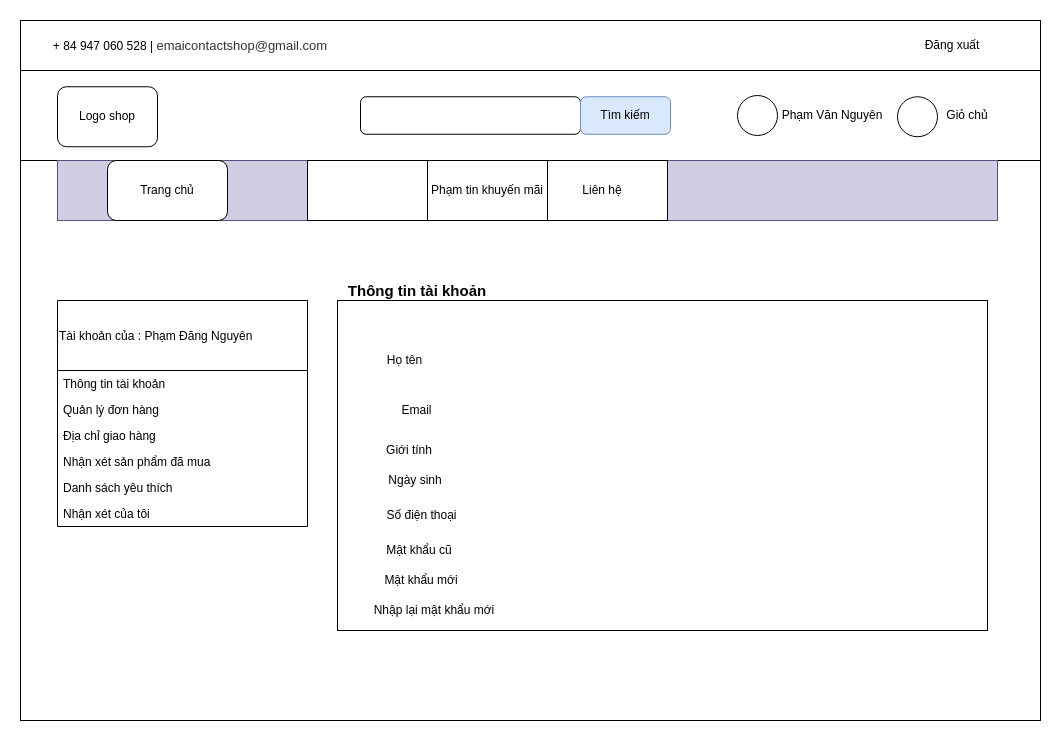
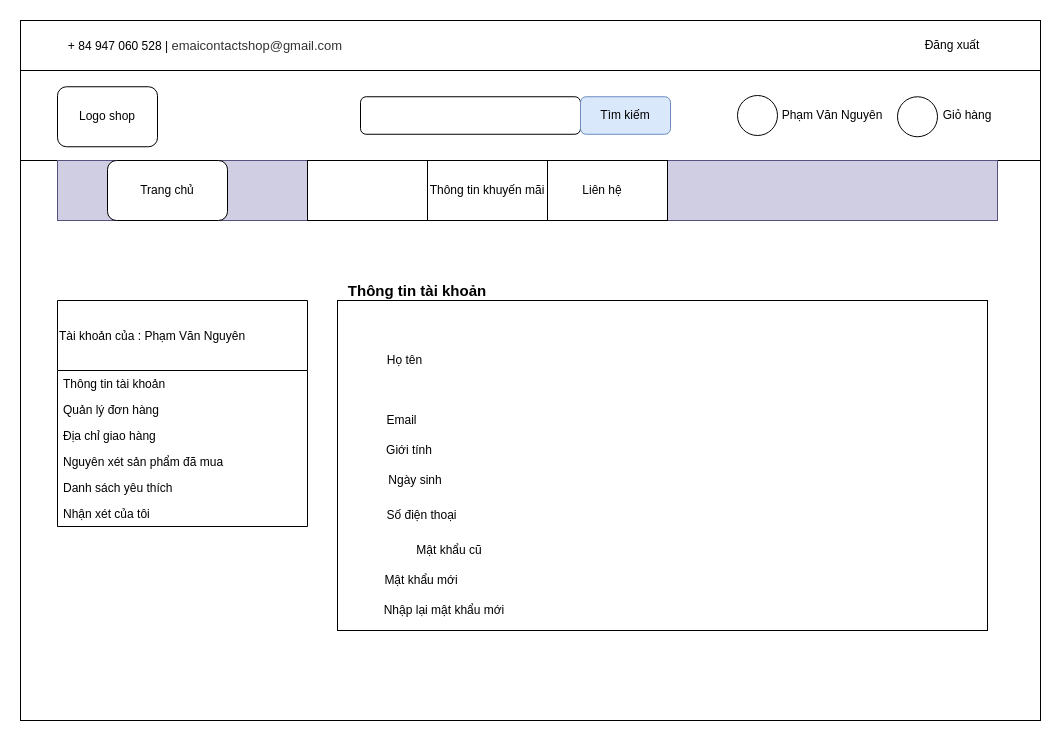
- <mxCell id="4" value="+ 84 947 060 528 |&amp;nbsp;&lt;span style=&quot;color: rgb(51 , 51 , 51) ; font-size: 13px ; background-color: rgb(255 , 255 , 255) ; font-family: &amp;#34;poppins&amp;#34; , sans-serif ; text-align: left&quot;&gt;emaicontactshop@gmail.com&lt;/span&gt;" style="text;html=1;strokeColor=none;fillColor=none;align=center;verticalAlign=middle;whiteSpace=wrap;rounded=0;" vertex="1" parent="1"><mxGeometry x="20" y="30" width="340" height="30" as="geometry" /></mxCell>
+ <mxCell id="4" value="+ 84 947 060 528 |&amp;nbsp;&lt;span style=&quot;color: rgb(51 , 51 , 51) ; font-size: 13px ; background-color: rgb(255 , 255 , 255) ; font-family: &amp;#34;poppins&amp;#34; , sans-serif ; text-align: left&quot;&gt;emaicontactshop@gmail.com&lt;/span&gt;" style="text;html=1;strokeColor=none;fillColor=none;align=center;verticalAlign=middle;whiteSpace=wrap;rounded=0;" vertex="1" parent="1"><mxGeometry x="35" y="30" width="340" height="30" as="geometry" /></mxCell>
- <mxCell id="15" value="Giỏ chủ" style="text;html=1;strokeColor=none;fillColor=none;align=center;verticalAlign=middle;whiteSpace=wrap;rounded=0;shadow=0;glass=0;" vertex="1" parent="1"><mxGeometry x="937" y="105" width="60" height="20" as="geometry" /></mxCell>
+ <mxCell id="15" value="Giỏ hàng" style="text;html=1;strokeColor=none;fillColor=none;align=center;verticalAlign=middle;whiteSpace=wrap;rounded=0;shadow=0;glass=0;" vertex="1" parent="1"><mxGeometry x="937" y="105" width="60" height="20" as="geometry" /></mxCell>
- <mxCell id="22" value="Phạm tin khuyến mãi" style="text;html=1;strokeColor=none;fillColor=none;align=center;verticalAlign=middle;whiteSpace=wrap;rounded=0;shadow=0;glass=0;" vertex="1" parent="1"><mxGeometry x="427" y="180" width="120" height="20" as="geometry" /></mxCell>
+ <mxCell id="22" value="Thông tin khuyến mãi" style="text;html=1;strokeColor=none;fillColor=none;align=center;verticalAlign=middle;whiteSpace=wrap;rounded=0;shadow=0;glass=0;" vertex="1" parent="1"><mxGeometry x="427" y="180" width="120" height="20" as="geometry" /></mxCell>
- <mxCell id="24" value="Tài khoản của : Phạm Đăng Nguyên" style="swimlane;fontStyle=0;childLayout=stackLayout;horizontal=1;startSize=70;fillColor=none;horizontalStack=0;resizeParent=1;resizeParentMax=0;resizeLast=0;collapsible=1;marginBottom=0;align=left;" vertex="1" parent="1"><mxGeometry x="57" y="300" width="250" height="226" as="geometry" /></mxCell>
+ <mxCell id="24" value="Tài khoản của : Phạm Văn Nguyên" style="swimlane;fontStyle=0;childLayout=stackLayout;horizontal=1;startSize=70;fillColor=none;horizontalStack=0;resizeParent=1;resizeParentMax=0;resizeLast=0;collapsible=1;marginBottom=0;align=left;" vertex="1" parent="1"><mxGeometry x="57" y="300" width="250" height="226" as="geometry" /></mxCell>
- <mxCell id="35" value="Email" style="text;html=1;strokeColor=none;fillColor=none;align=center;verticalAlign=middle;whiteSpace=wrap;rounded=0;" vertex="1" parent="1"><mxGeometry x="399.5" y="400" width="32.5" height="20" as="geometry" /></mxCell>
+ <mxCell id="35" value="Email" style="text;html=1;strokeColor=none;fillColor=none;align=center;verticalAlign=middle;whiteSpace=wrap;rounded=0;" vertex="1" parent="1"><mxGeometry x="384.5" y="410" width="32.5" height="20" as="geometry" /></mxCell>
- <mxCell id="28" value="Nhận xét sản phẩm đã mua" style="text;strokeColor=none;fillColor=none;align=left;verticalAlign=top;spacingLeft=4;spacingRight=4;overflow=hidden;rotatable=0;points=[[0,0.5],[1,0.5]];portConstraint=eastwest;" vertex="1" parent="24"><mxGeometry y="148" width="250" height="26" as="geometry" /></mxCell>
+ <mxCell id="28" value="Nguyên xét sản phẩm đã mua" style="text;strokeColor=none;fillColor=none;align=left;verticalAlign=top;spacingLeft=4;spacingRight=4;overflow=hidden;rotatable=0;points=[[0,0.5],[1,0.5]];portConstraint=eastwest;" vertex="1" parent="24"><mxGeometry y="148" width="250" height="26" as="geometry" /></mxCell>
- <mxCell id="38" value="Mật khẩu cũ" style="text;html=1;strokeColor=none;fillColor=none;align=center;verticalAlign=middle;whiteSpace=wrap;rounded=0;" vertex="1" parent="1"><mxGeometry x="380.75" y="540" width="76.25" height="20" as="geometry" /></mxCell>
+ <mxCell id="38" value="Mật khẩu cũ" style="text;html=1;strokeColor=none;fillColor=none;align=center;verticalAlign=middle;whiteSpace=wrap;rounded=0;" vertex="1" parent="1"><mxGeometry x="410.75" y="540" width="76.25" height="20" as="geometry" /></mxCell>
- <mxCell id="40" value="Nhập lại mật khẩu mới" style="text;html=1;strokeColor=none;fillColor=none;align=center;verticalAlign=middle;whiteSpace=wrap;rounded=0;" vertex="1" parent="1"><mxGeometry x="370.75" y="600" width="126.25" height="20" as="geometry" /></mxCell>
+ <mxCell id="40" value="Nhập lại mật khẩu mới" style="text;html=1;strokeColor=none;fillColor=none;align=center;verticalAlign=middle;whiteSpace=wrap;rounded=0;" vertex="1" parent="1"><mxGeometry x="380.75" y="600" width="126.25" height="20" as="geometry" /></mxCell>
